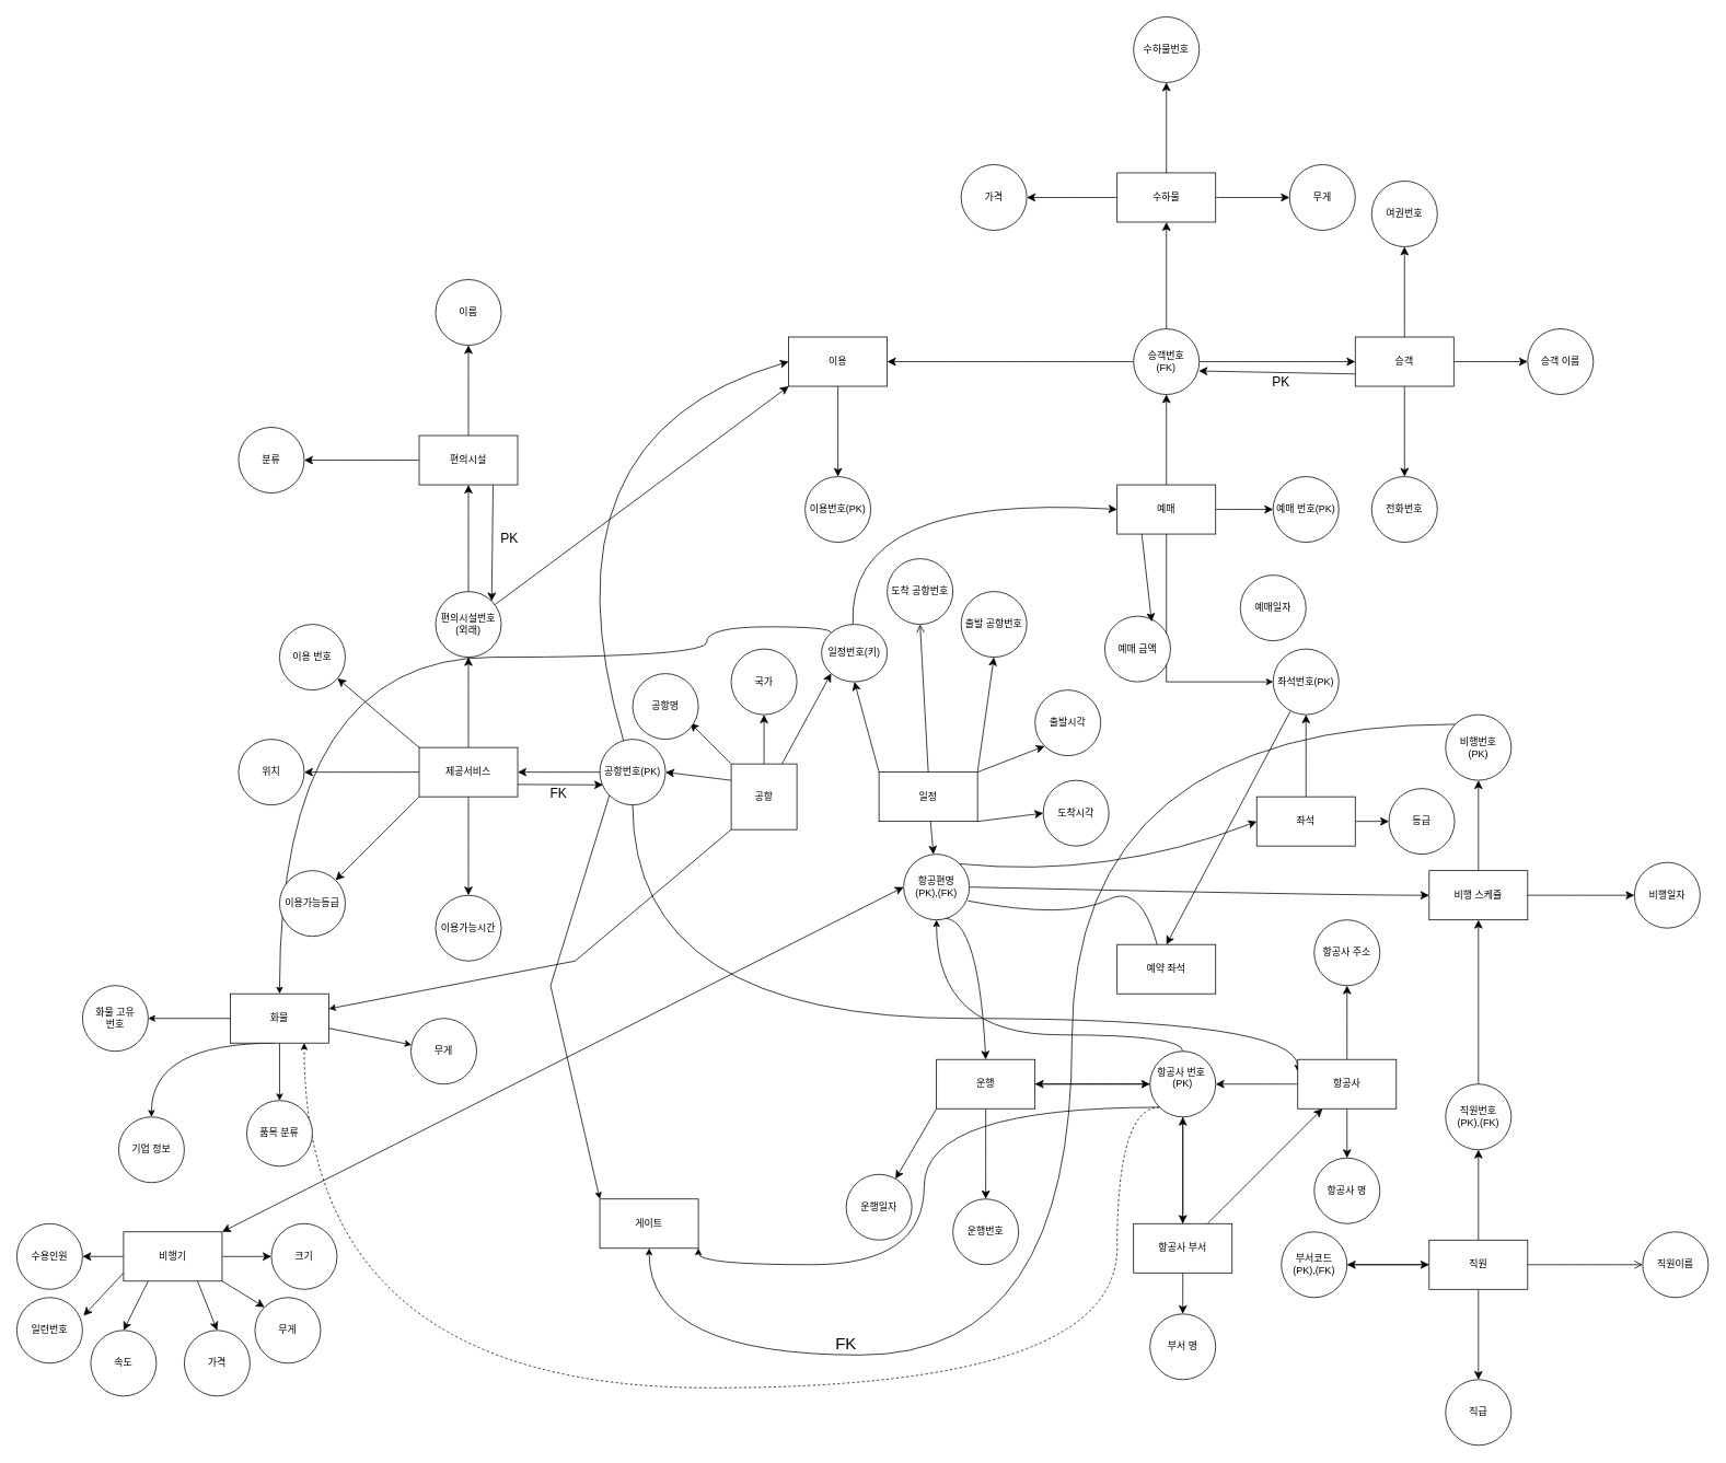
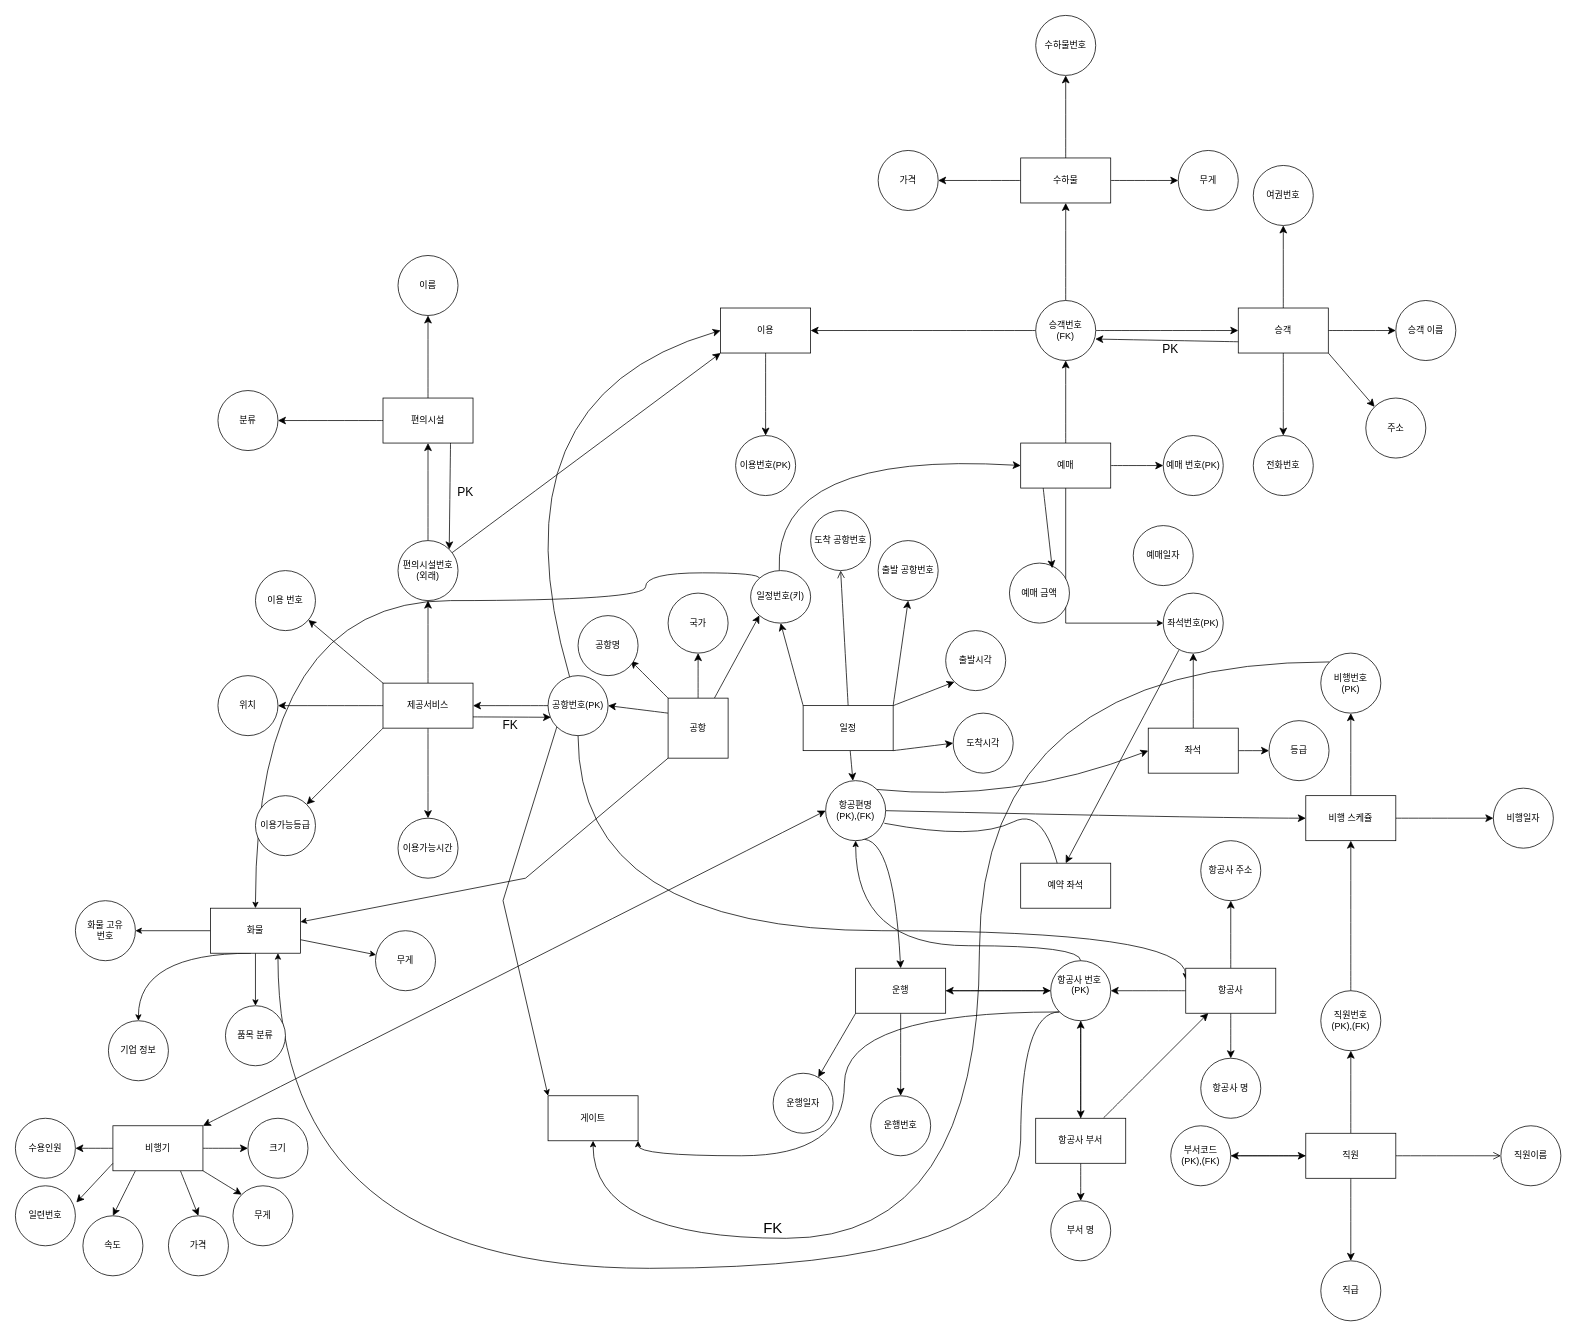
+ <mxCell id="108" style="edgeStyle=none;curved=1;rounded=0;orthogonalLoop=1;jettySize=auto;html=1;exitX=1;exitY=1;exitDx=0;exitDy=0;fontSize=12;startSize=8;endSize=8;entryX=0;entryY=0;entryDx=0;entryDy=0;" parent="1" source="109" target="113" edge="1"><mxGeometry relative="1" as="geometry"><mxPoint x="1830" y="550" as="targetPoint" /></mxGeometry></mxCell>
+ <mxCell id="113" value="주소" style="ellipse;whiteSpace=wrap;html=1;" parent="1" vertex="1"><mxGeometry x="1820" y="530" width="80" height="80" as="geometry" /></mxCell>
- <mxCell id="54" style="edgeStyle=orthogonalEdgeStyle;curved=1;rounded=0;orthogonalLoop=1;jettySize=auto;html=1;exitX=0;exitY=1;exitDx=0;exitDy=0;entryX=0.75;entryY=1;entryDx=0;entryDy=0;dashed=1;" parent="1" source="56" target="153" edge="1"><mxGeometry relative="1" as="geometry"><Array as="points"><mxPoint x="1360" y="1348" /><mxPoint x="1360" y="1690" /><mxPoint x="370" y="1690" /></Array></mxGeometry></mxCell>
+ <mxCell id="54" style="edgeStyle=orthogonalEdgeStyle;curved=1;rounded=0;orthogonalLoop=1;jettySize=auto;html=1;exitX=0;exitY=1;exitDx=0;exitDy=0;entryX=0.75;entryY=1;entryDx=0;entryDy=0;" parent="1" source="56" target="153" edge="1"><mxGeometry relative="1" as="geometry"><Array as="points"><mxPoint x="1360" y="1348" /><mxPoint x="1360" y="1690" /><mxPoint x="370" y="1690" /></Array></mxGeometry></mxCell>
